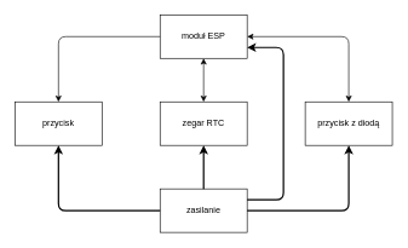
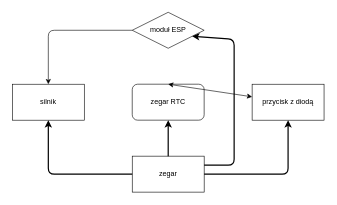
- <mxCell id="2" value="moduł ESP" style="rounded=0;whiteSpace=wrap;html=1;" vertex="1" parent="1"><mxGeometry x="220" y="20" width="120" height="60" as="geometry" /></mxCell>
+ <mxCell id="2" value="moduł ESP" style="rhombus;whiteSpace=wrap;html=1;" vertex="1" parent="1"><mxGeometry x="220" y="20" width="120" height="60" as="geometry" /></mxCell>
- <mxCell id="10" value="" style="endArrow=classic;startArrow=classic;html=1;exitX=1;exitY=0.5;exitDx=0;exitDy=0;entryX=0.5;entryY=0;entryDx=0;entryDy=0;rounded=1;" edge="1" parent="1" source="2" target="4"><mxGeometry width="50" height="50" relative="1" as="geometry"><mxPoint x="240" y="310" as="sourcePoint" /><mxPoint x="290" y="260" as="targetPoint" /><Array as="points"><mxPoint x="480" y="50" /></Array></mxGeometry></mxCell>
- <mxCell id="13" value="" style="endArrow=classic;startArrow=classic;html=1;entryX=0.5;entryY=1;entryDx=0;entryDy=0;exitX=0.5;exitY=0;exitDx=0;exitDy=0;" edge="1" parent="1" source="11" target="2"><mxGeometry width="50" height="50" relative="1" as="geometry"><mxPoint x="250" y="240" as="sourcePoint" /><mxPoint x="300" y="190" as="targetPoint" /></mxGeometry></mxCell>
+ <mxCell id="13" value="" style="endArrow=classic;startArrow=classic;html=1;exitX=0.5;exitY=0;exitDx=0;exitDy=0;" edge="1" parent="1" source="11" target="4"><mxGeometry width="50" height="50" relative="1" as="geometry"><mxPoint x="250" y="240" as="sourcePoint" /><mxPoint x="300" y="190" as="targetPoint" /></mxGeometry></mxCell>
- <mxCell id="5" value="przycisk" style="rounded=0;whiteSpace=wrap;html=1;" vertex="1" parent="1"><mxGeometry x="20" y="140" width="120" height="60" as="geometry" /></mxCell>
+ <mxCell id="5" value="silnik" style="rounded=0;whiteSpace=wrap;html=1;" vertex="1" parent="1"><mxGeometry x="20" y="140" width="120" height="60" as="geometry" /></mxCell>
- <mxCell id="11" value="zegar RTC" style="rounded=0;whiteSpace=wrap;html=1;" vertex="1" parent="1"><mxGeometry x="220" y="140" width="120" height="60" as="geometry" /></mxCell>
+ <mxCell id="11" value="zegar RTC" style="whiteSpace=wrap;html=1;rounded=1;" vertex="1" parent="1"><mxGeometry x="220" y="140" width="120" height="60" as="geometry" /></mxCell>
- <mxCell id="3" value="zasilanie" style="rounded=0;whiteSpace=wrap;html=1;" vertex="1" parent="1"><mxGeometry x="220" y="260" width="120" height="60" as="geometry" /></mxCell>
+ <mxCell id="3" value="zegar" style="rounded=0;whiteSpace=wrap;html=1;" vertex="1" parent="1"><mxGeometry x="220" y="260" width="120" height="60" as="geometry" /></mxCell>
